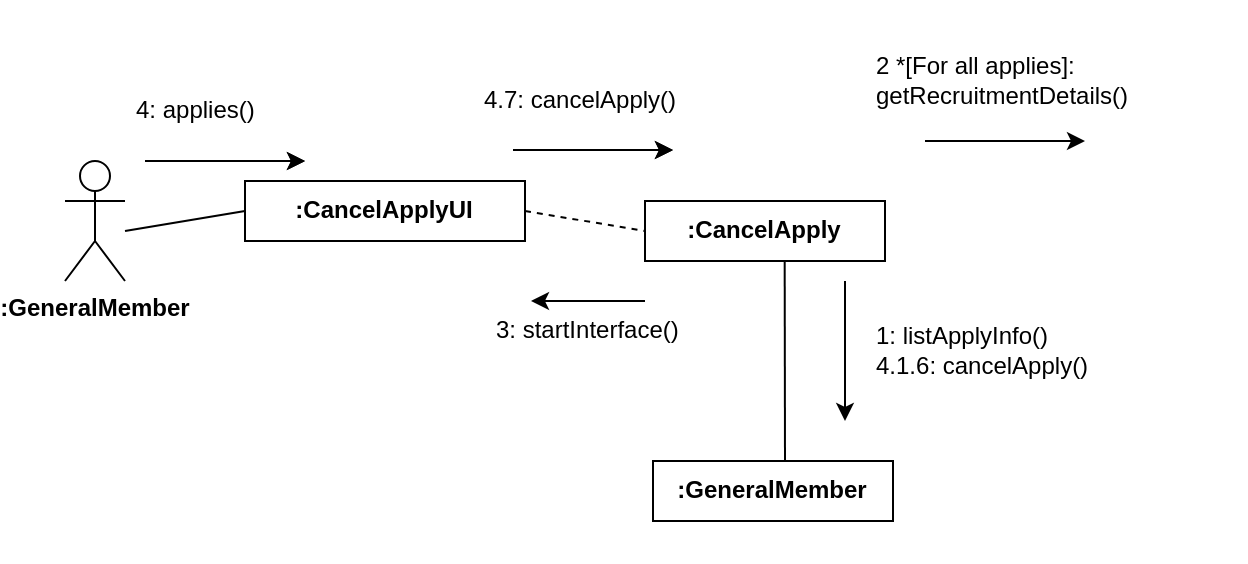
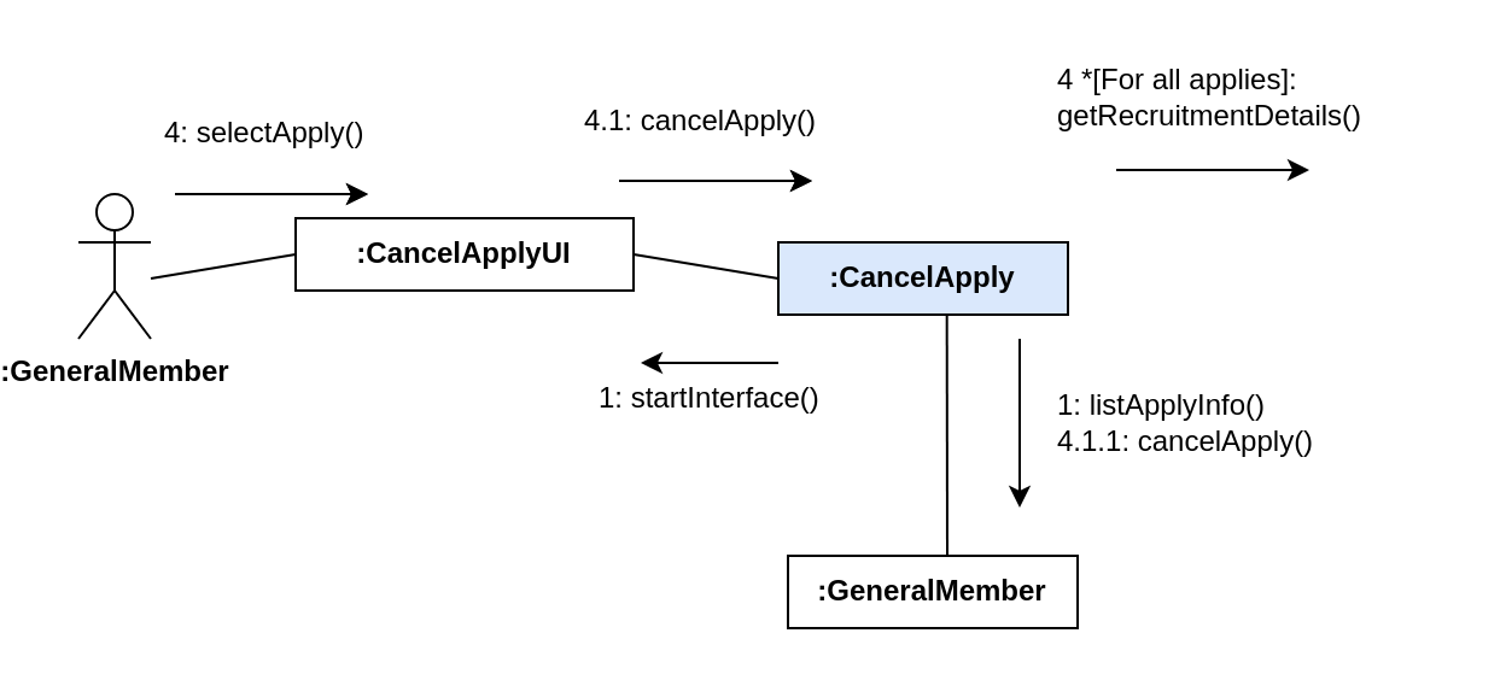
- <mxCell id="16" value="2 *[For all applies]: getRecruitmentDetails()" style="text;strokeColor=none;fillColor=none;align=left;verticalAlign=middle;spacingLeft=4;spacingRight=4;overflow=hidden;points=[[0,0.5],[1,0.5]];portConstraint=eastwest;rotatable=0;whiteSpace=wrap;html=1;" parent="1" vertex="1"><mxGeometry x="420" y="20" width="170" height="40" as="geometry" /></mxCell>
+ <mxCell id="16" value="4 *[For all applies]: getRecruitmentDetails()" style="text;strokeColor=none;fillColor=none;align=left;verticalAlign=middle;spacingLeft=4;spacingRight=4;overflow=hidden;points=[[0,0.5],[1,0.5]];portConstraint=eastwest;rotatable=0;whiteSpace=wrap;html=1;" parent="1" vertex="1"><mxGeometry x="420" y="20" width="170" height="40" as="geometry" /></mxCell>
- <mxCell id="4" value="4.7: cancelApply()" style="text;strokeColor=none;fillColor=none;align=left;verticalAlign=middle;spacingLeft=4;spacingRight=4;overflow=hidden;points=[[0,0.5],[1,0.5]];portConstraint=eastwest;rotatable=0;whiteSpace=wrap;html=1;" parent="1" vertex="1"><mxGeometry x="224" y="34.5" width="140" height="30" as="geometry" /></mxCell>
+ <mxCell id="4" value="4.1: cancelApply()" style="text;strokeColor=none;fillColor=none;align=left;verticalAlign=middle;spacingLeft=4;spacingRight=4;overflow=hidden;points=[[0,0.5],[1,0.5]];portConstraint=eastwest;rotatable=0;whiteSpace=wrap;html=1;" parent="1" vertex="1"><mxGeometry x="224" y="34.5" width="140" height="30" as="geometry" /></mxCell>
- <mxCell id="2" value="4: applies()" style="text;strokeColor=none;fillColor=none;align=left;verticalAlign=middle;spacingLeft=4;spacingRight=4;overflow=hidden;points=[[0,0.5],[1,0.5]];portConstraint=eastwest;rotatable=0;whiteSpace=wrap;html=1;" parent="1" vertex="1"><mxGeometry x="50" y="40" width="100" height="30" as="geometry" /></mxCell>
+ <mxCell id="2" value="4: selectApply()" style="text;strokeColor=none;fillColor=none;align=left;verticalAlign=middle;spacingLeft=4;spacingRight=4;overflow=hidden;points=[[0,0.5],[1,0.5]];portConstraint=eastwest;rotatable=0;whiteSpace=wrap;html=1;" parent="1" vertex="1"><mxGeometry x="50" y="40" width="100" height="30" as="geometry" /></mxCell>
- <mxCell id="12" value="" style="endArrow=none;html=1;rounded=0;entryX=0;entryY=0.5;entryDx=0;entryDy=0;exitX=1;exitY=0.5;exitDx=0;exitDy=0;dashed=1;" parent="1" source="9" target="10" edge="1"><mxGeometry width="50" height="50" relative="1" as="geometry"><mxPoint x="260" y="120" as="sourcePoint" /><mxPoint x="310" y="70" as="targetPoint" /></mxGeometry></mxCell>
+ <mxCell id="12" value="" style="endArrow=none;html=1;rounded=0;entryX=0;entryY=0.5;entryDx=0;entryDy=0;exitX=1;exitY=0.5;exitDx=0;exitDy=0;" parent="1" source="9" target="10" edge="1"><mxGeometry width="50" height="50" relative="1" as="geometry"><mxPoint x="260" y="120" as="sourcePoint" /><mxPoint x="310" y="70" as="targetPoint" /></mxGeometry></mxCell>
- <mxCell id="10" value=":CancelApply" style="rounded=0;whiteSpace=wrap;html=1;fontStyle=1" parent="1" vertex="1"><mxGeometry x="310" y="100" width="120" height="30" as="geometry" /></mxCell>
+ <mxCell id="10" value=":CancelApply" style="rounded=0;whiteSpace=wrap;html=1;fontStyle=1;fillColor=#dae8fc;" parent="1" vertex="1"><mxGeometry x="310" y="100" width="120" height="30" as="geometry" /></mxCell>
- <mxCell id="14" value="3: startInterface()" style="text;strokeColor=none;fillColor=none;align=left;verticalAlign=middle;spacingLeft=4;spacingRight=4;overflow=hidden;points=[[0,0.5],[1,0.5]];portConstraint=eastwest;rotatable=0;whiteSpace=wrap;html=1;" parent="1" vertex="1"><mxGeometry x="230" y="150" width="110" height="30" as="geometry" /></mxCell>
+ <mxCell id="14" value="1: startInterface()" style="text;strokeColor=none;fillColor=none;align=left;verticalAlign=middle;spacingLeft=4;spacingRight=4;overflow=hidden;points=[[0,0.5],[1,0.5]];portConstraint=eastwest;rotatable=0;whiteSpace=wrap;html=1;" parent="1" vertex="1"><mxGeometry x="230" y="150" width="110" height="30" as="geometry" /></mxCell>
- <mxCell id="20" value="1: listApplyInfo()&lt;br&gt;4.1.6: cancelApply()" style="text;strokeColor=none;fillColor=none;align=left;verticalAlign=middle;spacingLeft=4;spacingRight=4;overflow=hidden;points=[[0,0.5],[1,0.5]];portConstraint=eastwest;rotatable=0;whiteSpace=wrap;html=1;" parent="1" vertex="1"><mxGeometry x="420" y="150" width="130" height="50" as="geometry" /></mxCell>
+ <mxCell id="20" value="1: listApplyInfo()&lt;br&gt;4.1.1: cancelApply()" style="text;strokeColor=none;fillColor=none;align=left;verticalAlign=middle;spacingLeft=4;spacingRight=4;overflow=hidden;points=[[0,0.5],[1,0.5]];portConstraint=eastwest;rotatable=0;whiteSpace=wrap;html=1;" parent="1" vertex="1"><mxGeometry x="420" y="150" width="130" height="50" as="geometry" /></mxCell>
